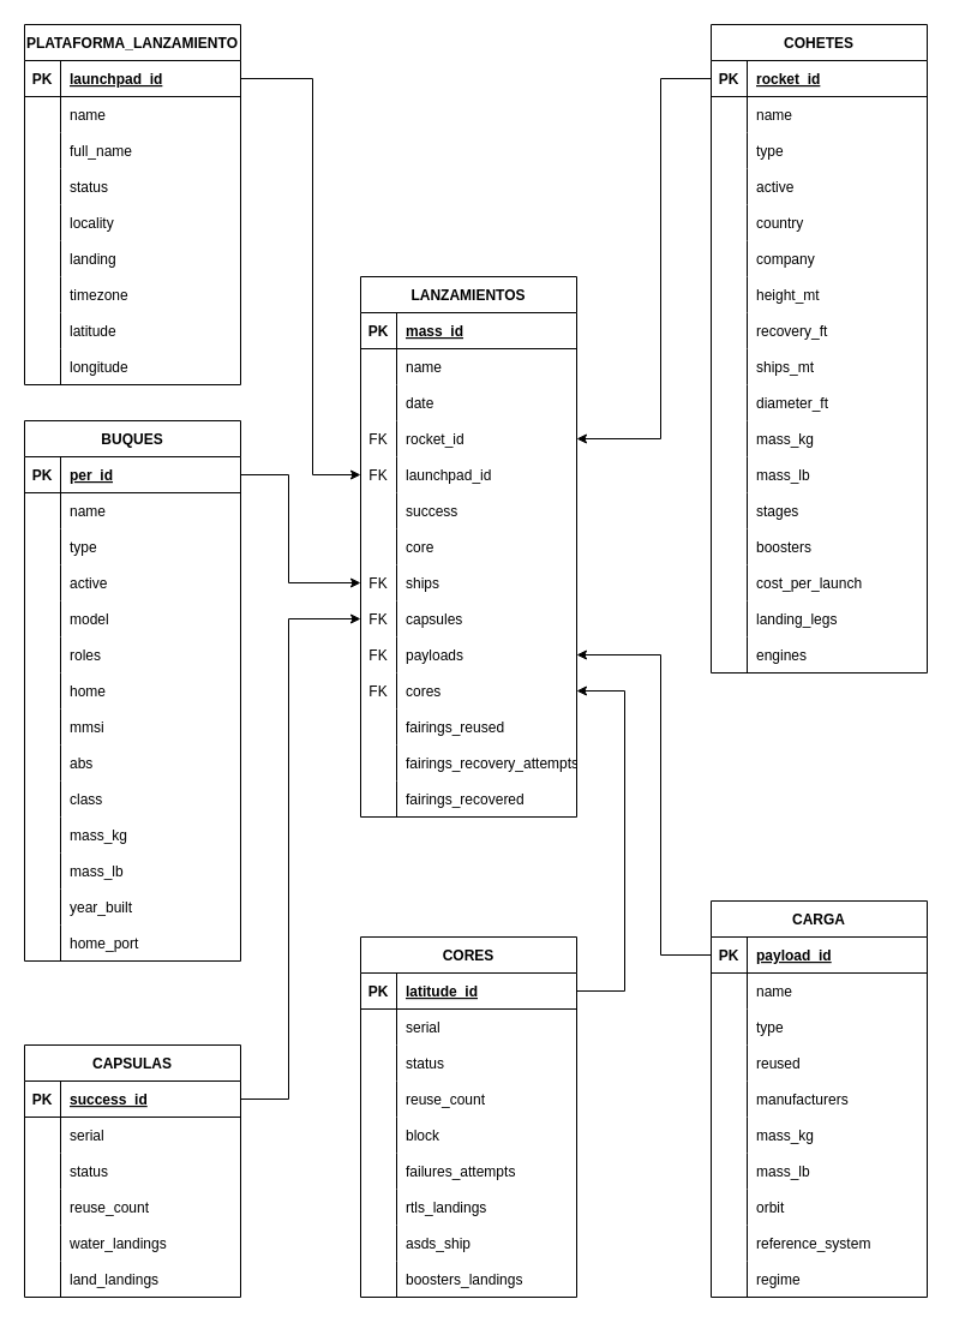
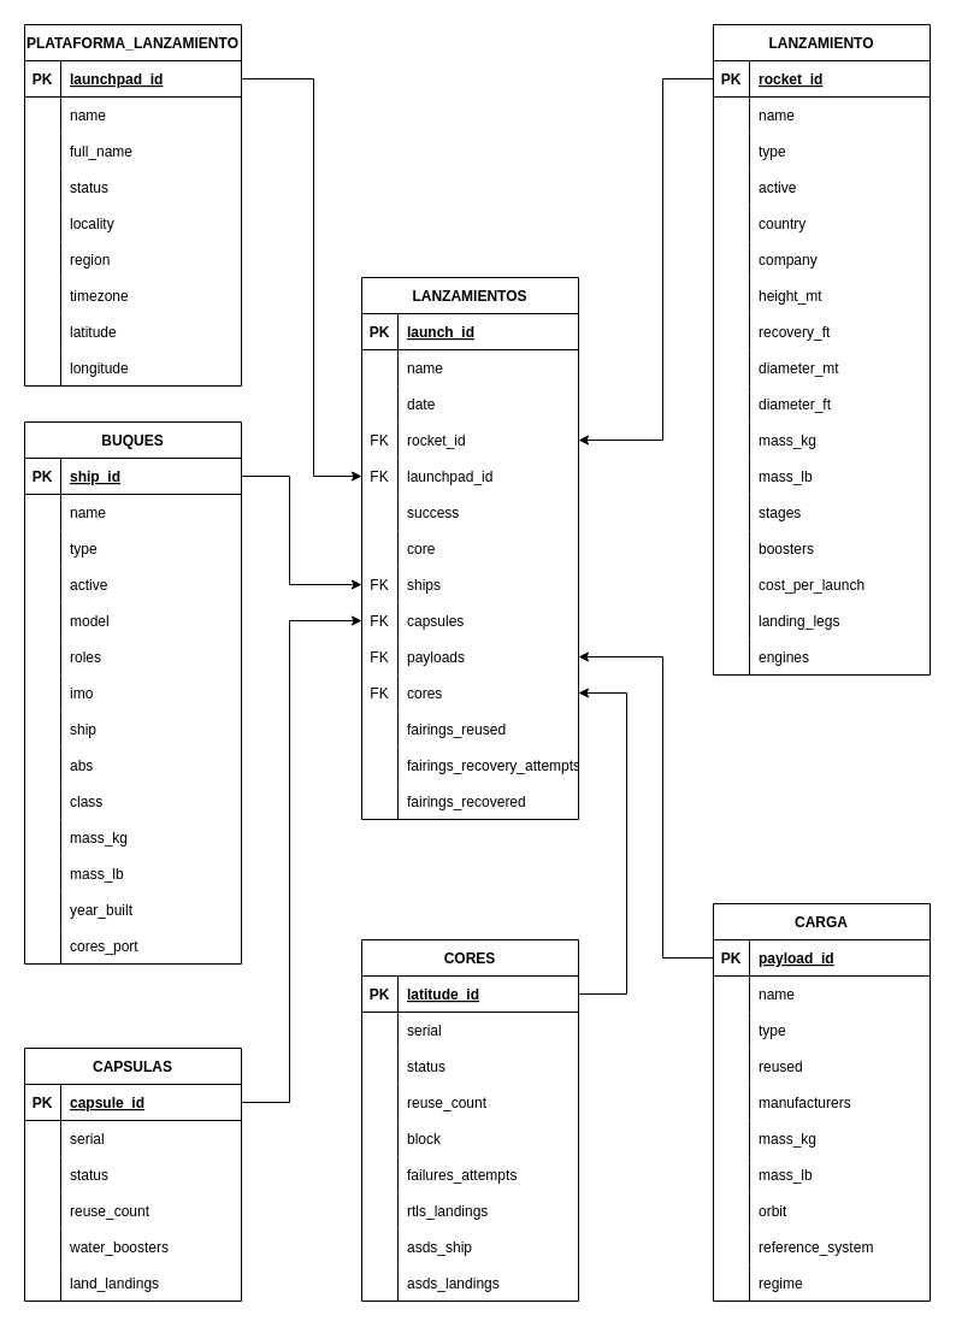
- <mxCell id="45" value="COHETES" style="shape=table;startSize=30;container=1;collapsible=1;childLayout=tableLayout;fixedRows=1;rowLines=0;fontStyle=1;align=center;resizeLast=1;" vertex="1" parent="1"><mxGeometry x="592" y="20" width="180" height="540" as="geometry" /></mxCell>
+ <mxCell id="45" value="LANZAMIENTO" style="shape=table;startSize=30;container=1;collapsible=1;childLayout=tableLayout;fixedRows=1;rowLines=0;fontStyle=1;align=center;resizeLast=1;" vertex="1" parent="1"><mxGeometry x="592" y="20" width="180" height="540" as="geometry" /></mxCell>
- <mxCell id="146" value="landing" style="shape=partialRectangle;connectable=0;fillColor=none;top=0;left=0;bottom=0;right=0;align=left;spacingLeft=6;overflow=hidden;" vertex="1" parent="144"><mxGeometry x="30" width="150" height="30" as="geometry"><mxRectangle width="150" height="30" as="alternateBounds" /></mxGeometry></mxCell>
+ <mxCell id="146" value="region" style="shape=partialRectangle;connectable=0;fillColor=none;top=0;left=0;bottom=0;right=0;align=left;spacingLeft=6;overflow=hidden;" vertex="1" parent="144"><mxGeometry x="30" width="150" height="30" as="geometry"><mxRectangle width="150" height="30" as="alternateBounds" /></mxGeometry></mxCell>
- <mxCell id="159" value="mass_id" style="shape=partialRectangle;connectable=0;fillColor=none;top=0;left=0;bottom=0;right=0;align=left;spacingLeft=6;fontStyle=5;overflow=hidden;" vertex="1" parent="157"><mxGeometry x="30" width="150" height="30" as="geometry"><mxRectangle width="150" height="30" as="alternateBounds" /></mxGeometry></mxCell>
+ <mxCell id="159" value="launch_id" style="shape=partialRectangle;connectable=0;fillColor=none;top=0;left=0;bottom=0;right=0;align=left;spacingLeft=6;fontStyle=5;overflow=hidden;" vertex="1" parent="157"><mxGeometry x="30" width="150" height="30" as="geometry"><mxRectangle width="150" height="30" as="alternateBounds" /></mxGeometry></mxCell>
- <mxCell id="72" value="ships_mt" style="shape=partialRectangle;connectable=0;fillColor=none;top=0;left=0;bottom=0;right=0;align=left;spacingLeft=6;overflow=hidden;" vertex="1" parent="70"><mxGeometry x="30" width="150" height="30" as="geometry"><mxRectangle width="150" height="30" as="alternateBounds" /></mxGeometry></mxCell>
+ <mxCell id="72" value="diameter_mt" style="shape=partialRectangle;connectable=0;fillColor=none;top=0;left=0;bottom=0;right=0;align=left;spacingLeft=6;overflow=hidden;" vertex="1" parent="70"><mxGeometry x="30" width="150" height="30" as="geometry"><mxRectangle width="150" height="30" as="alternateBounds" /></mxGeometry></mxCell>
- <mxCell id="5" value="per_id" style="shape=partialRectangle;connectable=0;fillColor=none;top=0;left=0;bottom=0;right=0;align=left;spacingLeft=6;fontStyle=5;overflow=hidden;" vertex="1" parent="3"><mxGeometry x="30" width="150" height="30" as="geometry"><mxRectangle width="150" height="30" as="alternateBounds" /></mxGeometry></mxCell>
+ <mxCell id="5" value="ship_id" style="shape=partialRectangle;connectable=0;fillColor=none;top=0;left=0;bottom=0;right=0;align=left;spacingLeft=6;fontStyle=5;overflow=hidden;" vertex="1" parent="3"><mxGeometry x="30" width="150" height="30" as="geometry"><mxRectangle width="150" height="30" as="alternateBounds" /></mxGeometry></mxCell>
- <mxCell id="23" value="home" style="shape=partialRectangle;connectable=0;fillColor=none;top=0;left=0;bottom=0;right=0;align=left;spacingLeft=6;overflow=hidden;" vertex="1" parent="21"><mxGeometry x="30" width="150" height="30" as="geometry"><mxRectangle width="150" height="30" as="alternateBounds" /></mxGeometry></mxCell>
+ <mxCell id="23" value="imo" style="shape=partialRectangle;connectable=0;fillColor=none;top=0;left=0;bottom=0;right=0;align=left;spacingLeft=6;overflow=hidden;" vertex="1" parent="21"><mxGeometry x="30" width="150" height="30" as="geometry"><mxRectangle width="150" height="30" as="alternateBounds" /></mxGeometry></mxCell>
- <mxCell id="26" value="mmsi" style="shape=partialRectangle;connectable=0;fillColor=none;top=0;left=0;bottom=0;right=0;align=left;spacingLeft=6;overflow=hidden;" vertex="1" parent="24"><mxGeometry x="30" width="150" height="30" as="geometry"><mxRectangle width="150" height="30" as="alternateBounds" /></mxGeometry></mxCell>
+ <mxCell id="26" value="ship" style="shape=partialRectangle;connectable=0;fillColor=none;top=0;left=0;bottom=0;right=0;align=left;spacingLeft=6;overflow=hidden;" vertex="1" parent="24"><mxGeometry x="30" width="150" height="30" as="geometry"><mxRectangle width="150" height="30" as="alternateBounds" /></mxGeometry></mxCell>
- <mxCell id="44" value="home_port" style="shape=partialRectangle;connectable=0;fillColor=none;top=0;left=0;bottom=0;right=0;align=left;spacingLeft=6;overflow=hidden;" vertex="1" parent="42"><mxGeometry x="30" width="150" height="30" as="geometry"><mxRectangle width="150" height="30" as="alternateBounds" /></mxGeometry></mxCell>
+ <mxCell id="44" value="cores_port" style="shape=partialRectangle;connectable=0;fillColor=none;top=0;left=0;bottom=0;right=0;align=left;spacingLeft=6;overflow=hidden;" vertex="1" parent="42"><mxGeometry x="30" width="150" height="30" as="geometry"><mxRectangle width="150" height="30" as="alternateBounds" /></mxGeometry></mxCell>
- <mxCell id="230" value="success_id" style="shape=partialRectangle;connectable=0;fillColor=none;top=0;left=0;bottom=0;right=0;align=left;spacingLeft=6;fontStyle=5;overflow=hidden;" vertex="1" parent="228"><mxGeometry x="30" width="150" height="30" as="geometry"><mxRectangle width="150" height="30" as="alternateBounds" /></mxGeometry></mxCell>
+ <mxCell id="230" value="capsule_id" style="shape=partialRectangle;connectable=0;fillColor=none;top=0;left=0;bottom=0;right=0;align=left;spacingLeft=6;fontStyle=5;overflow=hidden;" vertex="1" parent="228"><mxGeometry x="30" width="150" height="30" as="geometry"><mxRectangle width="150" height="30" as="alternateBounds" /></mxGeometry></mxCell>
- <mxCell id="242" value="water_landings" style="shape=partialRectangle;connectable=0;fillColor=none;top=0;left=0;bottom=0;right=0;align=left;spacingLeft=6;overflow=hidden;" vertex="1" parent="240"><mxGeometry x="30" width="150" height="30" as="geometry"><mxRectangle width="150" height="30" as="alternateBounds" /></mxGeometry></mxCell>
+ <mxCell id="242" value="water_boosters" style="shape=partialRectangle;connectable=0;fillColor=none;top=0;left=0;bottom=0;right=0;align=left;spacingLeft=6;overflow=hidden;" vertex="1" parent="240"><mxGeometry x="30" width="150" height="30" as="geometry"><mxRectangle width="150" height="30" as="alternateBounds" /></mxGeometry></mxCell>
- <mxCell id="226" value="boosters_landings" style="shape=partialRectangle;connectable=0;fillColor=none;top=0;left=0;bottom=0;right=0;align=left;spacingLeft=6;overflow=hidden;" vertex="1" parent="224"><mxGeometry x="30" width="150" height="30" as="geometry"><mxRectangle width="150" height="30" as="alternateBounds" /></mxGeometry></mxCell>
+ <mxCell id="226" value="asds_landings" style="shape=partialRectangle;connectable=0;fillColor=none;top=0;left=0;bottom=0;right=0;align=left;spacingLeft=6;overflow=hidden;" vertex="1" parent="224"><mxGeometry x="30" width="150" height="30" as="geometry"><mxRectangle width="150" height="30" as="alternateBounds" /></mxGeometry></mxCell>
